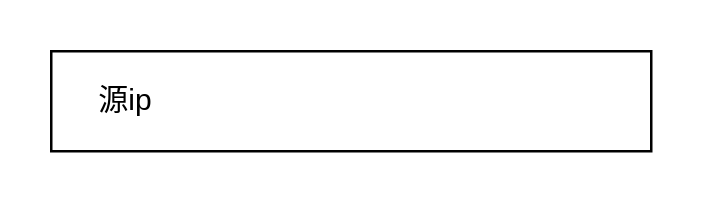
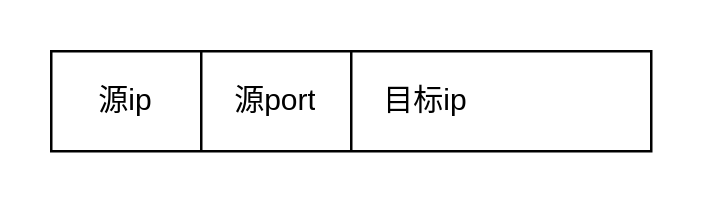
+ <mxCell id="5" value="源port" style="shape=partialRectangle;html=1;whiteSpace=wrap;connectable=0;fillColor=none;top=0;left=0;bottom=0;right=0;overflow=hidden;" vertex="1" parent="3"><mxGeometry x="60" width="60" height="40" as="geometry" /></mxCell>
+ <mxCell id="6" value="目标ip" style="shape=partialRectangle;html=1;whiteSpace=wrap;connectable=0;fillColor=none;top=0;left=0;bottom=0;right=0;overflow=hidden;" vertex="1" parent="3"><mxGeometry x="120" width="60" height="40" as="geometry" /></mxCell>
